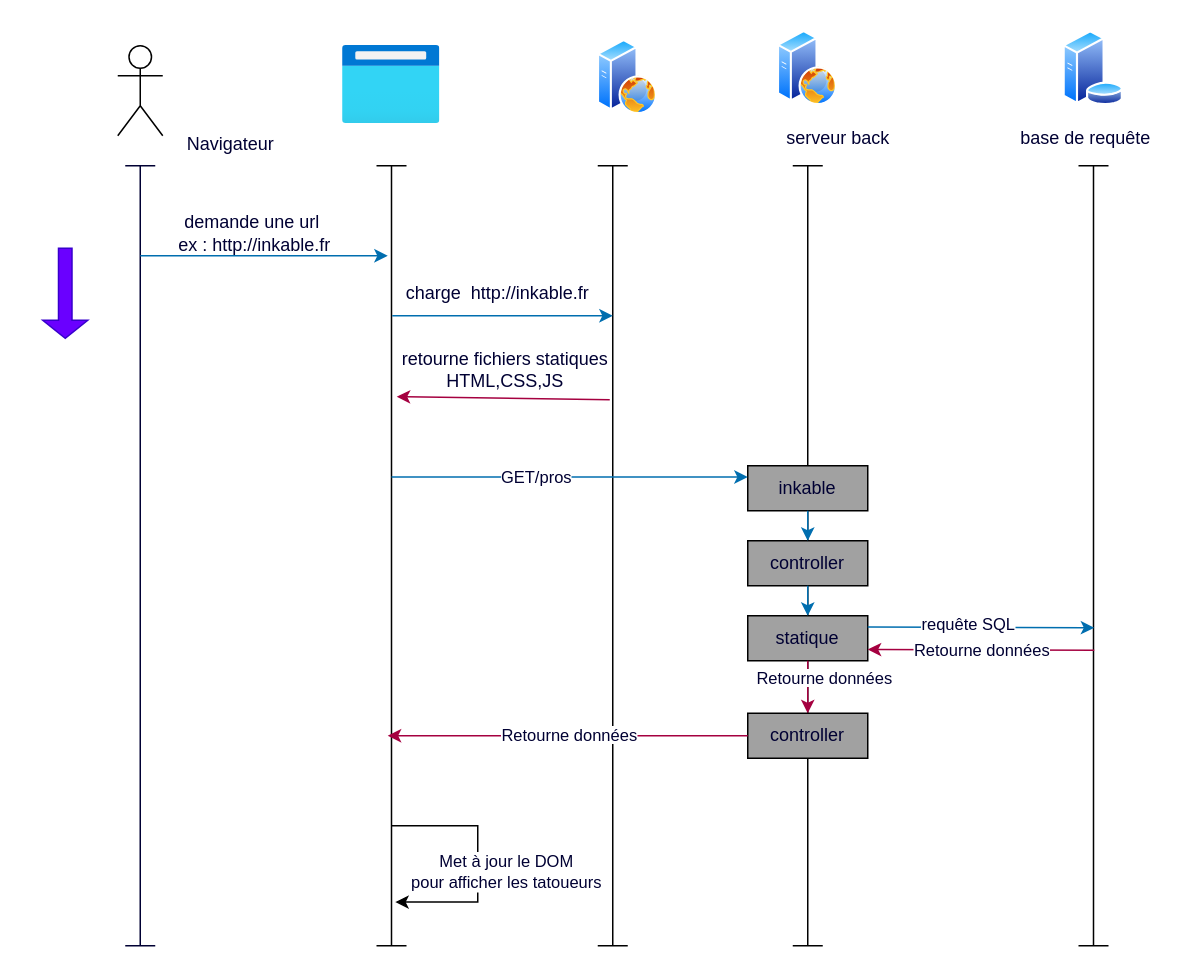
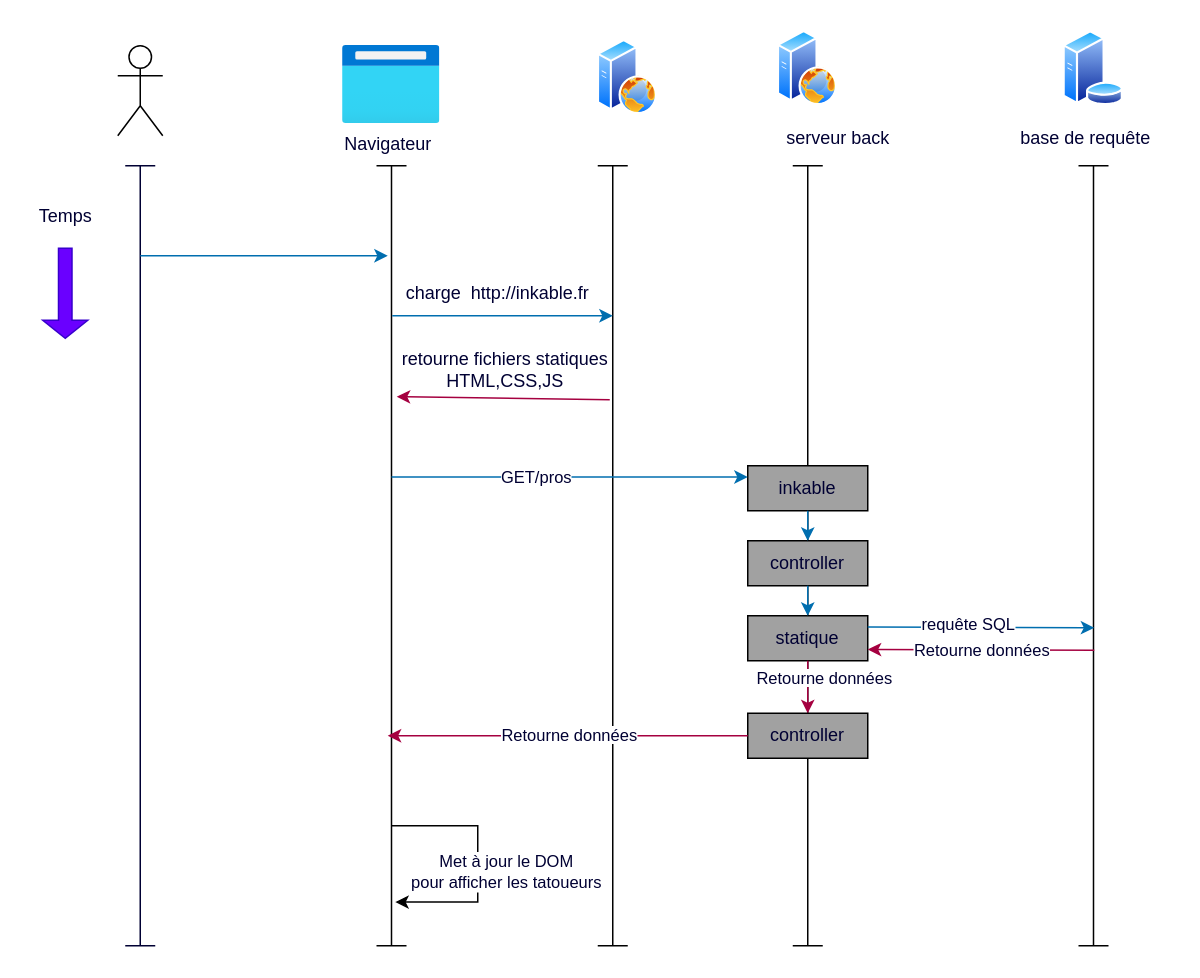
- <mxCell id="7" value="Navigateur" style="text;html=1;resizable=0;autosize=1;align=center;verticalAlign=middle;points=[];fillColor=none;strokeColor=none;rounded=0;fontColor=#000033;labelBackgroundColor=none;labelBorderColor=none;" vertex="1" parent="1"><mxGeometry x="118" y="86" width="70" height="20" as="geometry" /></mxCell>
+ <mxCell id="7" value="Navigateur" style="text;html=1;resizable=0;autosize=1;align=center;verticalAlign=middle;points=[];fillColor=none;strokeColor=none;rounded=0;fontColor=#000033;labelBackgroundColor=none;labelBorderColor=none;" vertex="1" parent="1"><mxGeometry x="223" y="86" width="70" height="20" as="geometry" /></mxCell>
+ <mxCell id="40" value="Temps" style="text;html=1;resizable=0;autosize=1;align=center;verticalAlign=middle;points=[];fillColor=none;strokeColor=none;rounded=0;labelBackgroundColor=none;labelBorderColor=none;fontColor=#000033;" vertex="1" parent="1"><mxGeometry x="20.5" y="135" width="45" height="18" as="geometry" /></mxCell>
- <mxCell id="16" value="&lt;span style=&quot;background-color: rgb(255 , 255 , 255)&quot;&gt;demande une url&amp;nbsp;&lt;br&gt;ex : http://inkable.fr&lt;/span&gt;" style="text;html=1;resizable=0;autosize=1;align=center;verticalAlign=middle;points=[];fillColor=none;strokeColor=none;rounded=0;fontColor=#000033;labelBackgroundColor=none;labelBorderColor=none;" vertex="1" parent="1"><mxGeometry x="113" y="139" width="111" height="32" as="geometry" /></mxCell>
